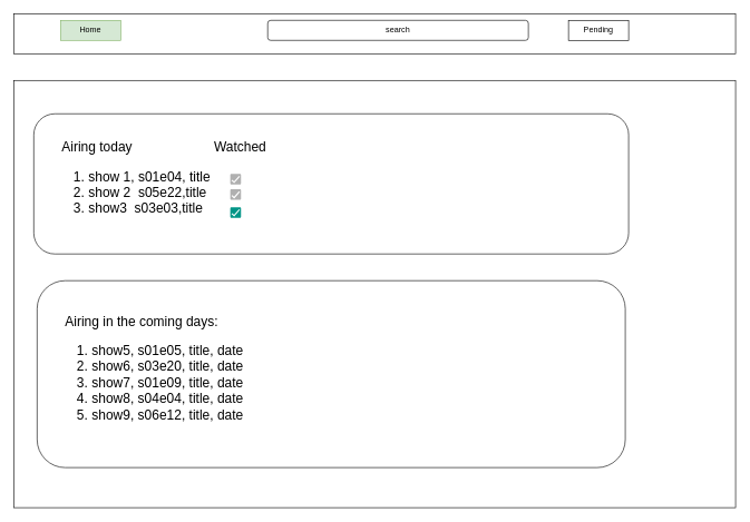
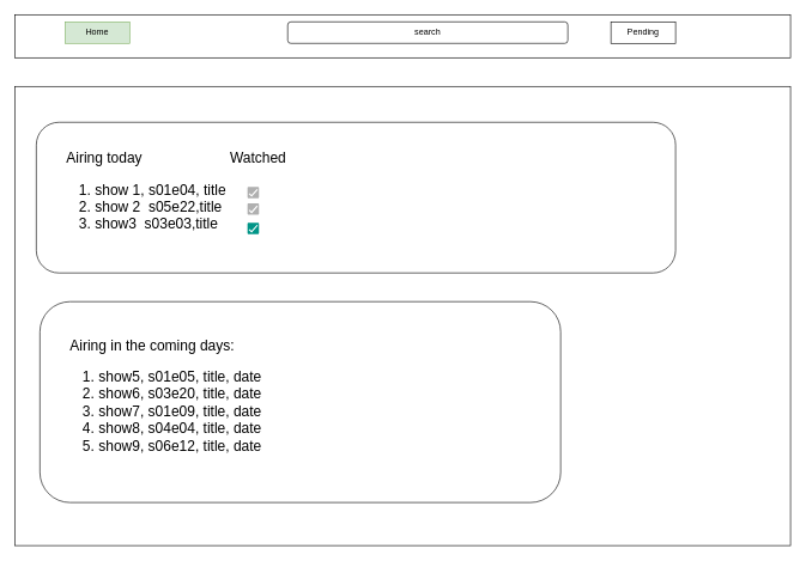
- <mxCell id="11" value="&lt;blockquote style=&quot;margin: 0 0 0 40px ; border: none ; padding: 0px&quot;&gt;&lt;font style=&quot;font-size: 20px&quot;&gt;Airing in the coming days:&lt;/font&gt;&lt;/blockquote&gt;&lt;blockquote style=&quot;margin: 0 0 0 40px ; border: none ; padding: 0px&quot;&gt;&lt;ol style=&quot;font-size: 20px&quot;&gt;&lt;li&gt;show5, s01e05, title, date&lt;/li&gt;&lt;li&gt;show6, s03e20, title, date&lt;/li&gt;&lt;li&gt;show7, s01e09, title, date&lt;/li&gt;&lt;li&gt;show8, s04e04, title, date&lt;/li&gt;&lt;li&gt;show9, s06e12, title, date&lt;/li&gt;&lt;/ol&gt;&lt;/blockquote&gt;" style="rounded=1;whiteSpace=wrap;html=1;align=left;" vertex="1" parent="1"><mxGeometry x="55" y="420" width="880" height="280" as="geometry" /></mxCell>
+ <mxCell id="11" value="&lt;blockquote style=&quot;margin: 0 0 0 40px ; border: none ; padding: 0px&quot;&gt;&lt;font style=&quot;font-size: 20px&quot;&gt;Airing in the coming days:&lt;/font&gt;&lt;/blockquote&gt;&lt;blockquote style=&quot;margin: 0 0 0 40px ; border: none ; padding: 0px&quot;&gt;&lt;ol style=&quot;font-size: 20px&quot;&gt;&lt;li&gt;show5, s01e05, title, date&lt;/li&gt;&lt;li&gt;show6, s03e20, title, date&lt;/li&gt;&lt;li&gt;show7, s01e09, title, date&lt;/li&gt;&lt;li&gt;show8, s04e04, title, date&lt;/li&gt;&lt;li&gt;show9, s06e12, title, date&lt;/li&gt;&lt;/ol&gt;&lt;/blockquote&gt;" style="rounded=1;whiteSpace=wrap;html=1;align=left;" vertex="1" parent="1"><mxGeometry x="55" y="420" width="725" height="280" as="geometry" /></mxCell>
